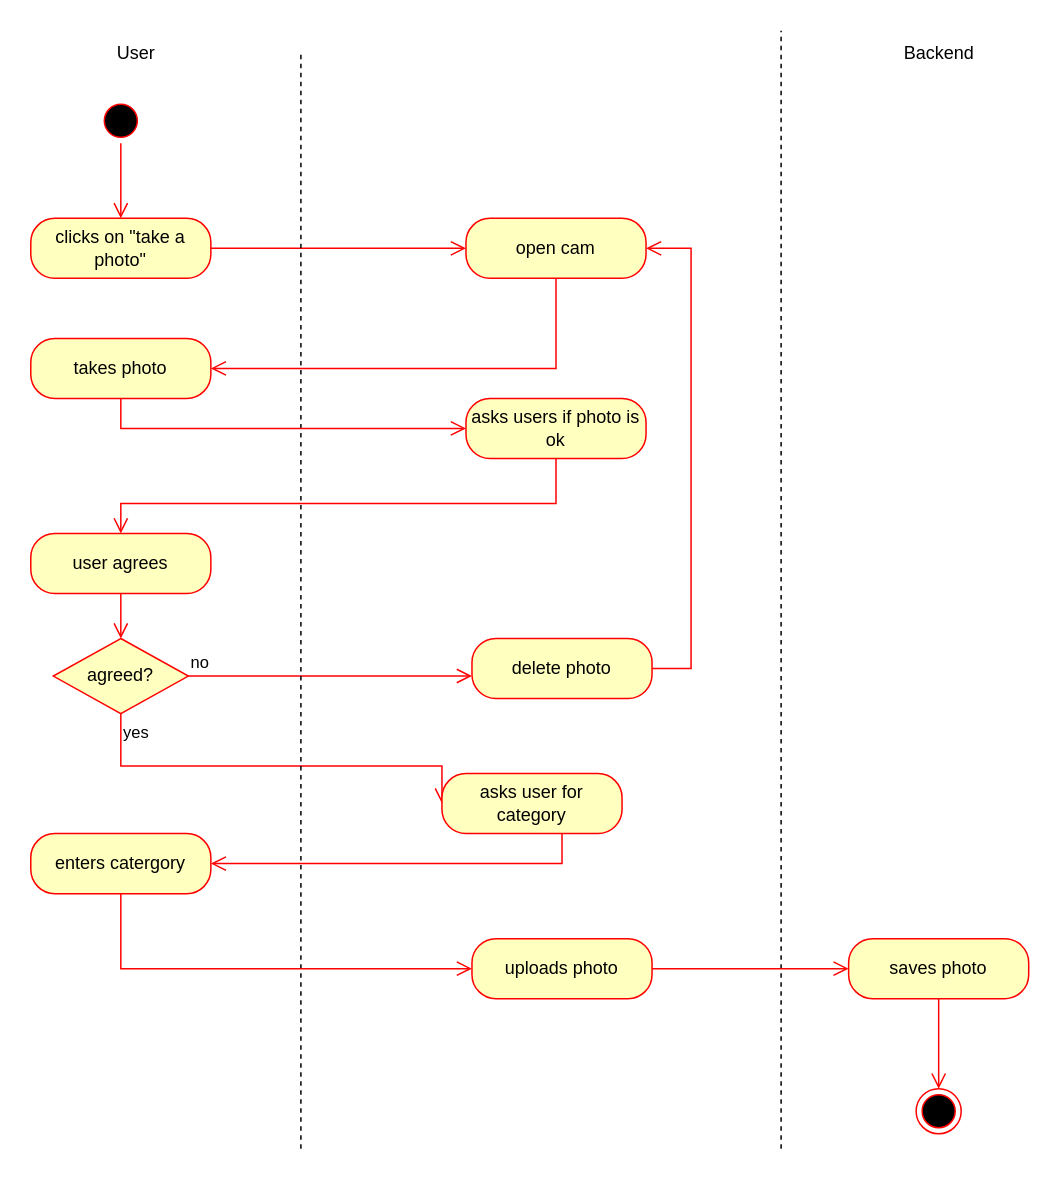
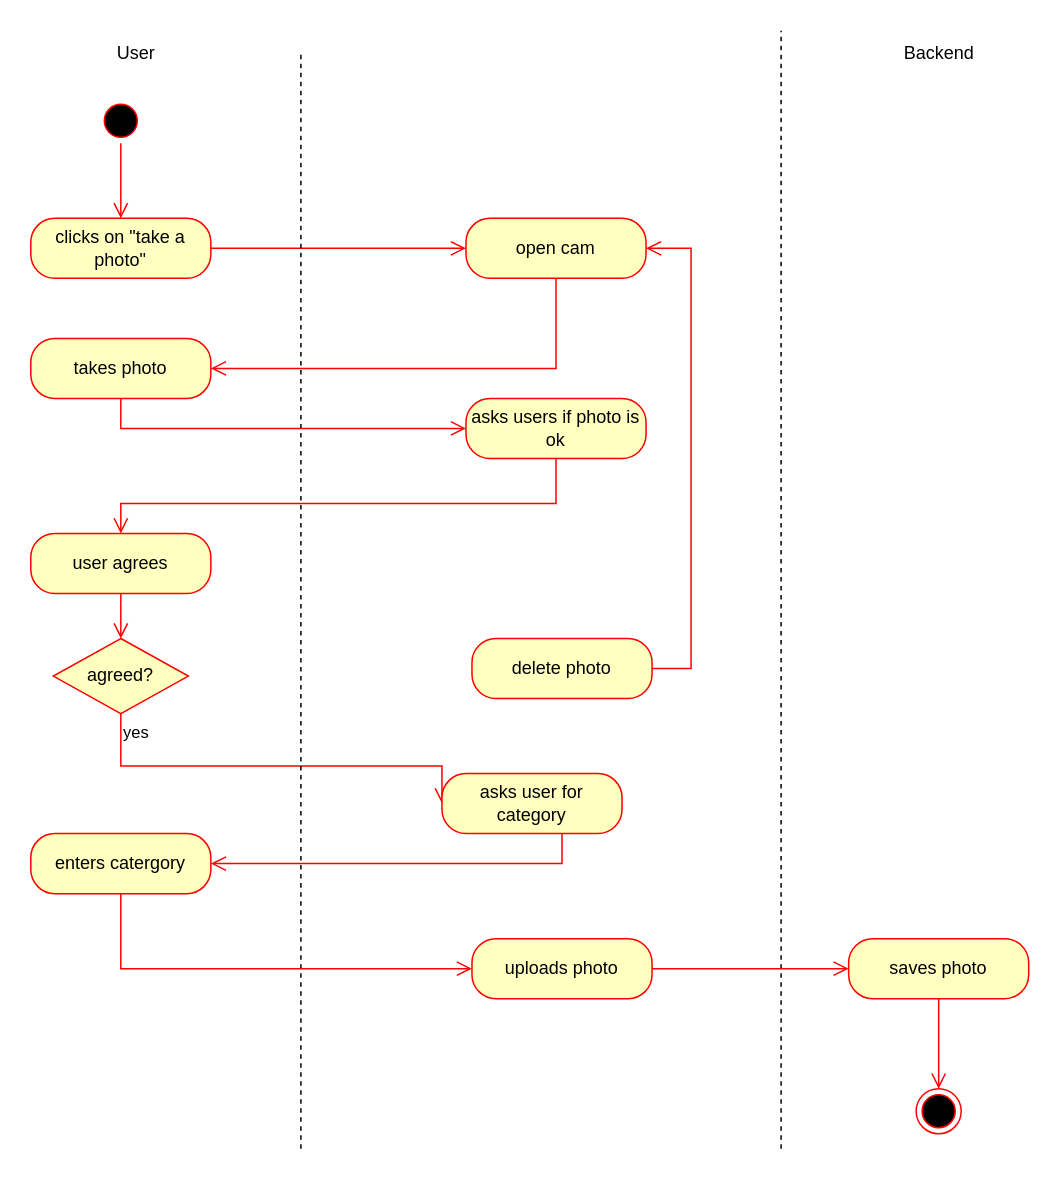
- <mxCell id="4" value="no" style="edgeStyle=orthogonalEdgeStyle;html=1;align=left;verticalAlign=bottom;endArrow=open;endSize=8;strokeColor=#ff0000;rounded=0;entryX=0;entryY=0.625;entryDx=0;entryDy=0;entryPerimeter=0;" edge="1" source="3" parent="1" target="6"><mxGeometry x="-1" relative="1" as="geometry"><mxPoint x="220" y="375" as="targetPoint" /></mxGeometry></mxCell>
